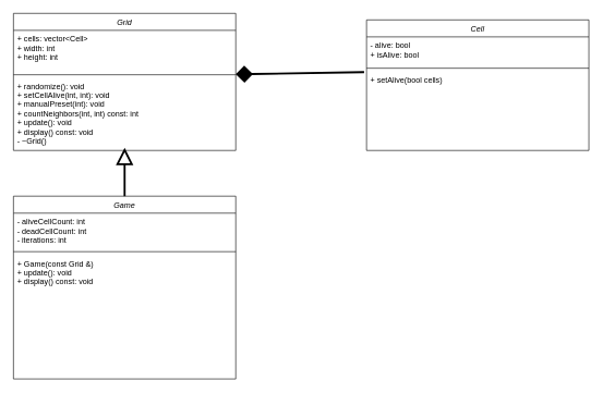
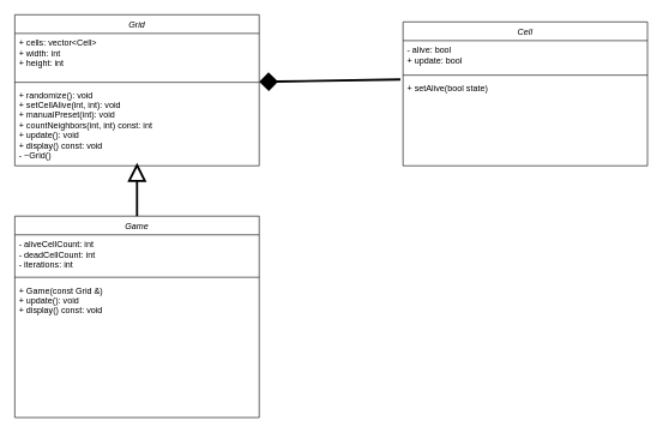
- <mxCell id="7" value="- alive: bool&#10;+ isAlive: bool" style="text;align=left;verticalAlign=top;spacingLeft=4;spacingRight=4;overflow=hidden;rotatable=0;points=[[0,0.5],[1,0.5]];portConstraint=eastwest;" parent="6" vertex="1"><mxGeometry y="26" width="340" height="44" as="geometry" /></mxCell>
+ <mxCell id="7" value="- alive: bool&#10;+ update: bool" style="text;align=left;verticalAlign=top;spacingLeft=4;spacingRight=4;overflow=hidden;rotatable=0;points=[[0,0.5],[1,0.5]];portConstraint=eastwest;" parent="6" vertex="1"><mxGeometry y="26" width="340" height="44" as="geometry" /></mxCell>
- <mxCell id="9" value="+ setAlive(bool cells)&#10;" style="text;align=left;verticalAlign=top;spacingLeft=4;spacingRight=4;overflow=hidden;rotatable=0;points=[[0,0.5],[1,0.5]];portConstraint=eastwest;" parent="6" vertex="1"><mxGeometry y="78" width="340" height="122" as="geometry" /></mxCell>
+ <mxCell id="9" value="+ setAlive(bool state)&#10;" style="text;align=left;verticalAlign=top;spacingLeft=4;spacingRight=4;overflow=hidden;rotatable=0;points=[[0,0.5],[1,0.5]];portConstraint=eastwest;" parent="6" vertex="1"><mxGeometry y="78" width="340" height="122" as="geometry" /></mxCell>
